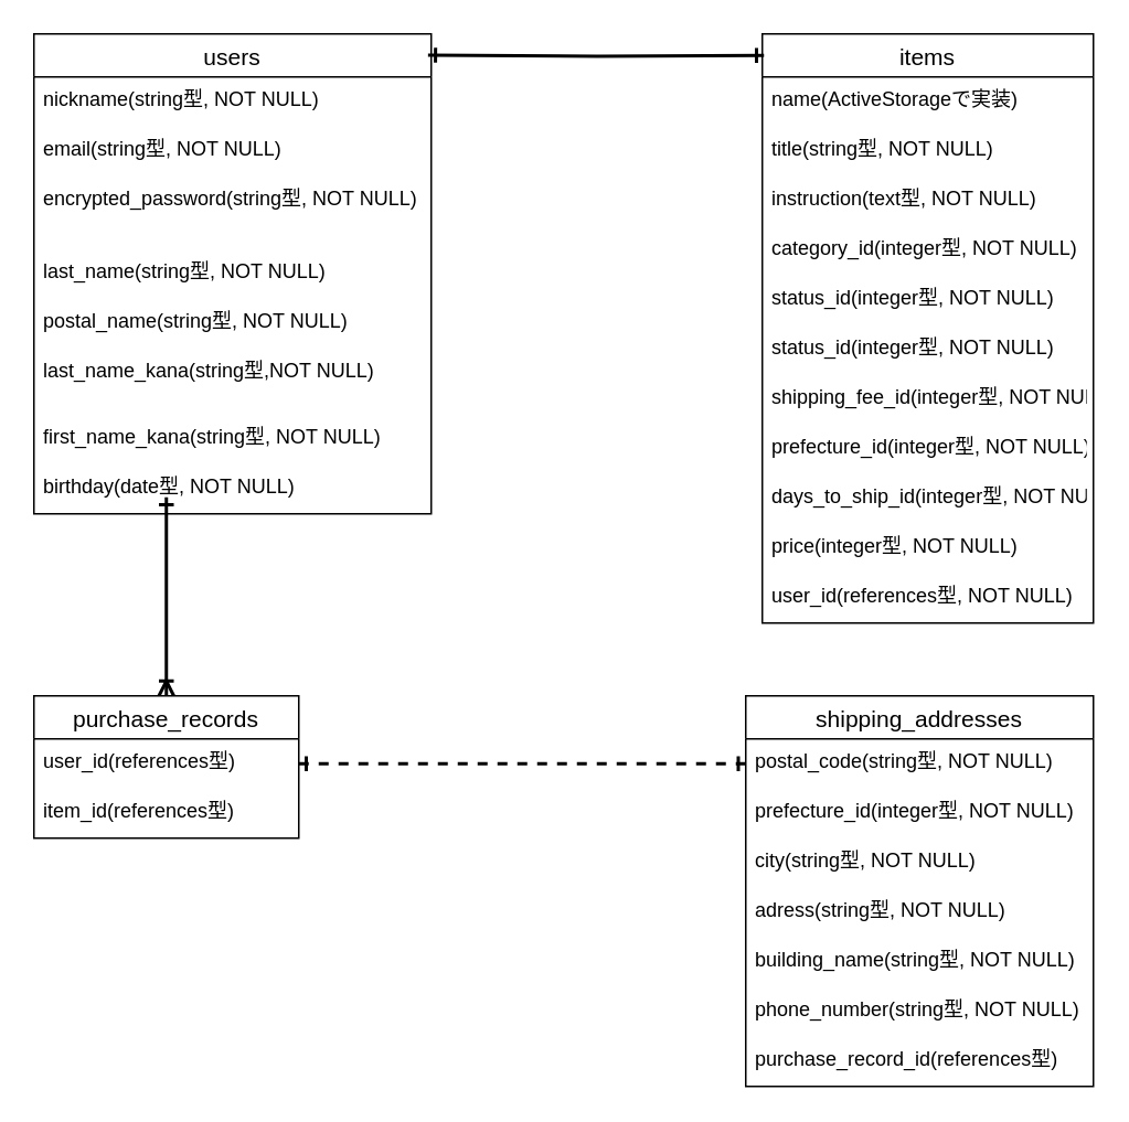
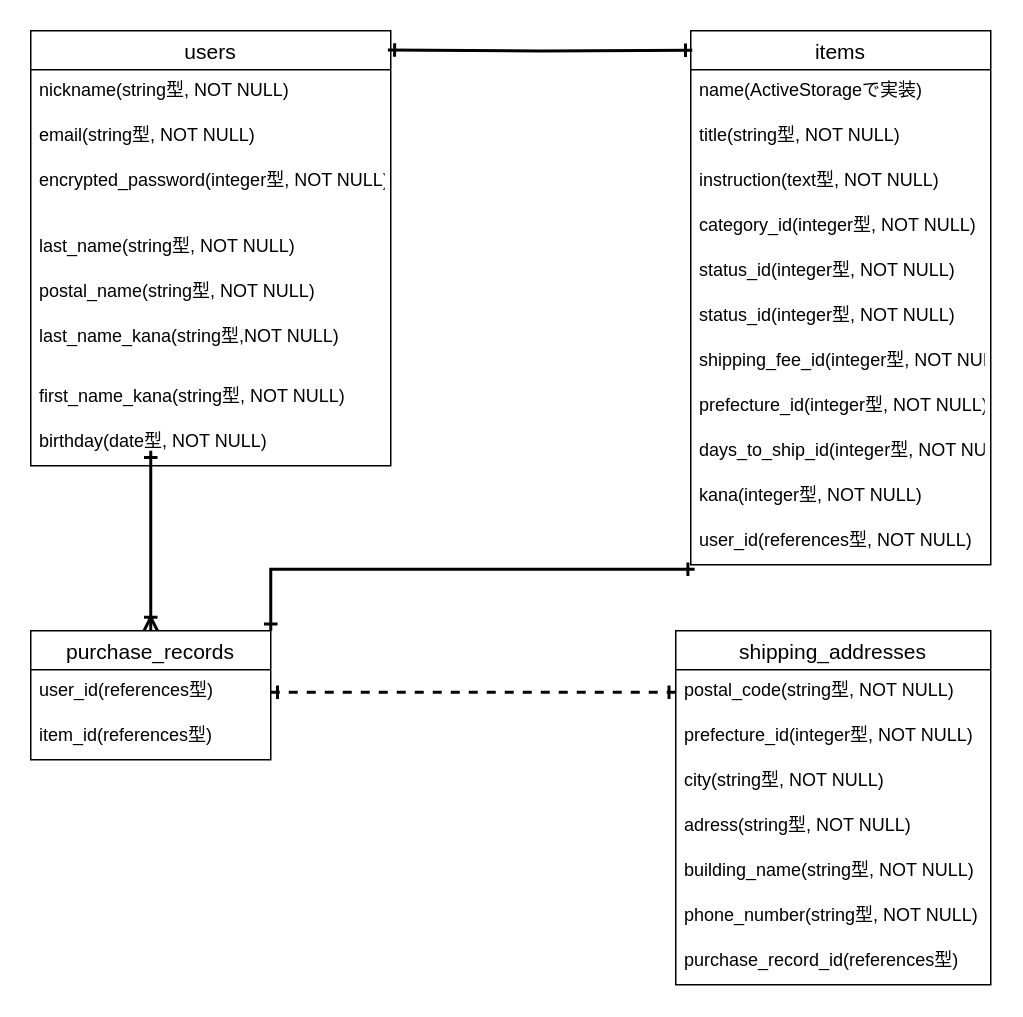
- <mxCell id="5" value="encrypted_password(string型, NOT NULL)" style="text;strokeColor=none;fillColor=none;spacingLeft=4;spacingRight=4;overflow=hidden;rotatable=0;points=[[0,0.5],[1,0.5]];portConstraint=eastwest;fontSize=12;" vertex="1" parent="2"><mxGeometry y="86" width="240" height="44" as="geometry" /></mxCell>
+ <mxCell id="5" value="encrypted_password(integer型, NOT NULL)" style="text;strokeColor=none;fillColor=none;spacingLeft=4;spacingRight=4;overflow=hidden;rotatable=0;points=[[0,0.5],[1,0.5]];portConstraint=eastwest;fontSize=12;" vertex="1" parent="2"><mxGeometry y="86" width="240" height="44" as="geometry" /></mxCell>
- <mxCell id="22" value="price(integer型, NOT NULL)" style="text;strokeColor=none;fillColor=none;spacingLeft=4;spacingRight=4;overflow=hidden;rotatable=0;points=[[0,0.5],[1,0.5]];portConstraint=eastwest;fontSize=12;" vertex="1" parent="12"><mxGeometry y="296" width="200" height="30" as="geometry" /></mxCell>
+ <mxCell id="22" value="kana(integer型, NOT NULL)" style="text;strokeColor=none;fillColor=none;spacingLeft=4;spacingRight=4;overflow=hidden;rotatable=0;points=[[0,0.5],[1,0.5]];portConstraint=eastwest;fontSize=12;" vertex="1" parent="12"><mxGeometry y="296" width="200" height="30" as="geometry" /></mxCell>
+ <mxCell id="25" style="edgeStyle=orthogonalEdgeStyle;rounded=0;orthogonalLoop=1;jettySize=auto;html=1;exitX=1;exitY=0;exitDx=0;exitDy=0;entryX=0.013;entryY=1.1;entryDx=0;entryDy=0;entryPerimeter=0;startArrow=ERone;startFill=0;endArrow=ERone;endFill=0;strokeWidth=2;" edge="1" parent="1" source="26" target="23"><mxGeometry relative="1" as="geometry" /></mxCell>
